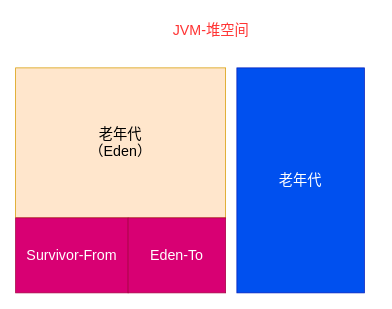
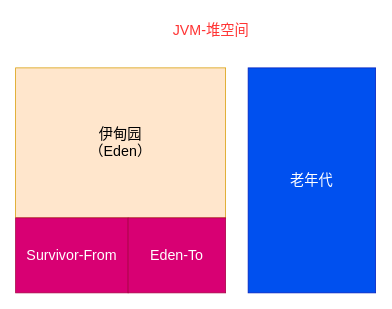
- <mxCell id="3" value="老年代&lt;br style=&quot;font-size: 19px;&quot;&gt;（Eden）" style="rounded=0;whiteSpace=wrap;html=1;fillColor=#ffe6cc;strokeColor=#d79b00;fontSize=19;" vertex="1" parent="1"><mxGeometry x="20" y="90" width="280" height="200" as="geometry" /></mxCell>
+ <mxCell id="3" value="伊甸园&lt;br style=&quot;font-size: 19px;&quot;&gt;（Eden）" style="rounded=0;whiteSpace=wrap;html=1;fillColor=#ffe6cc;strokeColor=#d79b00;fontSize=19;" vertex="1" parent="1"><mxGeometry x="20" y="90" width="280" height="200" as="geometry" /></mxCell>
- <mxCell id="4" value="老年代" style="rounded=0;whiteSpace=wrap;html=1;fillColor=#0050ef;fontColor=#ffffff;strokeColor=#001DBC;fontSize=19;" vertex="1" parent="1"><mxGeometry x="315" y="90" width="170" height="300" as="geometry" /></mxCell>
+ <mxCell id="4" value="老年代" style="rounded=0;whiteSpace=wrap;html=1;fillColor=#0050ef;fontColor=#ffffff;strokeColor=#001DBC;fontSize=19;" vertex="1" parent="1"><mxGeometry x="330" y="90" width="170" height="300" as="geometry" /></mxCell>
